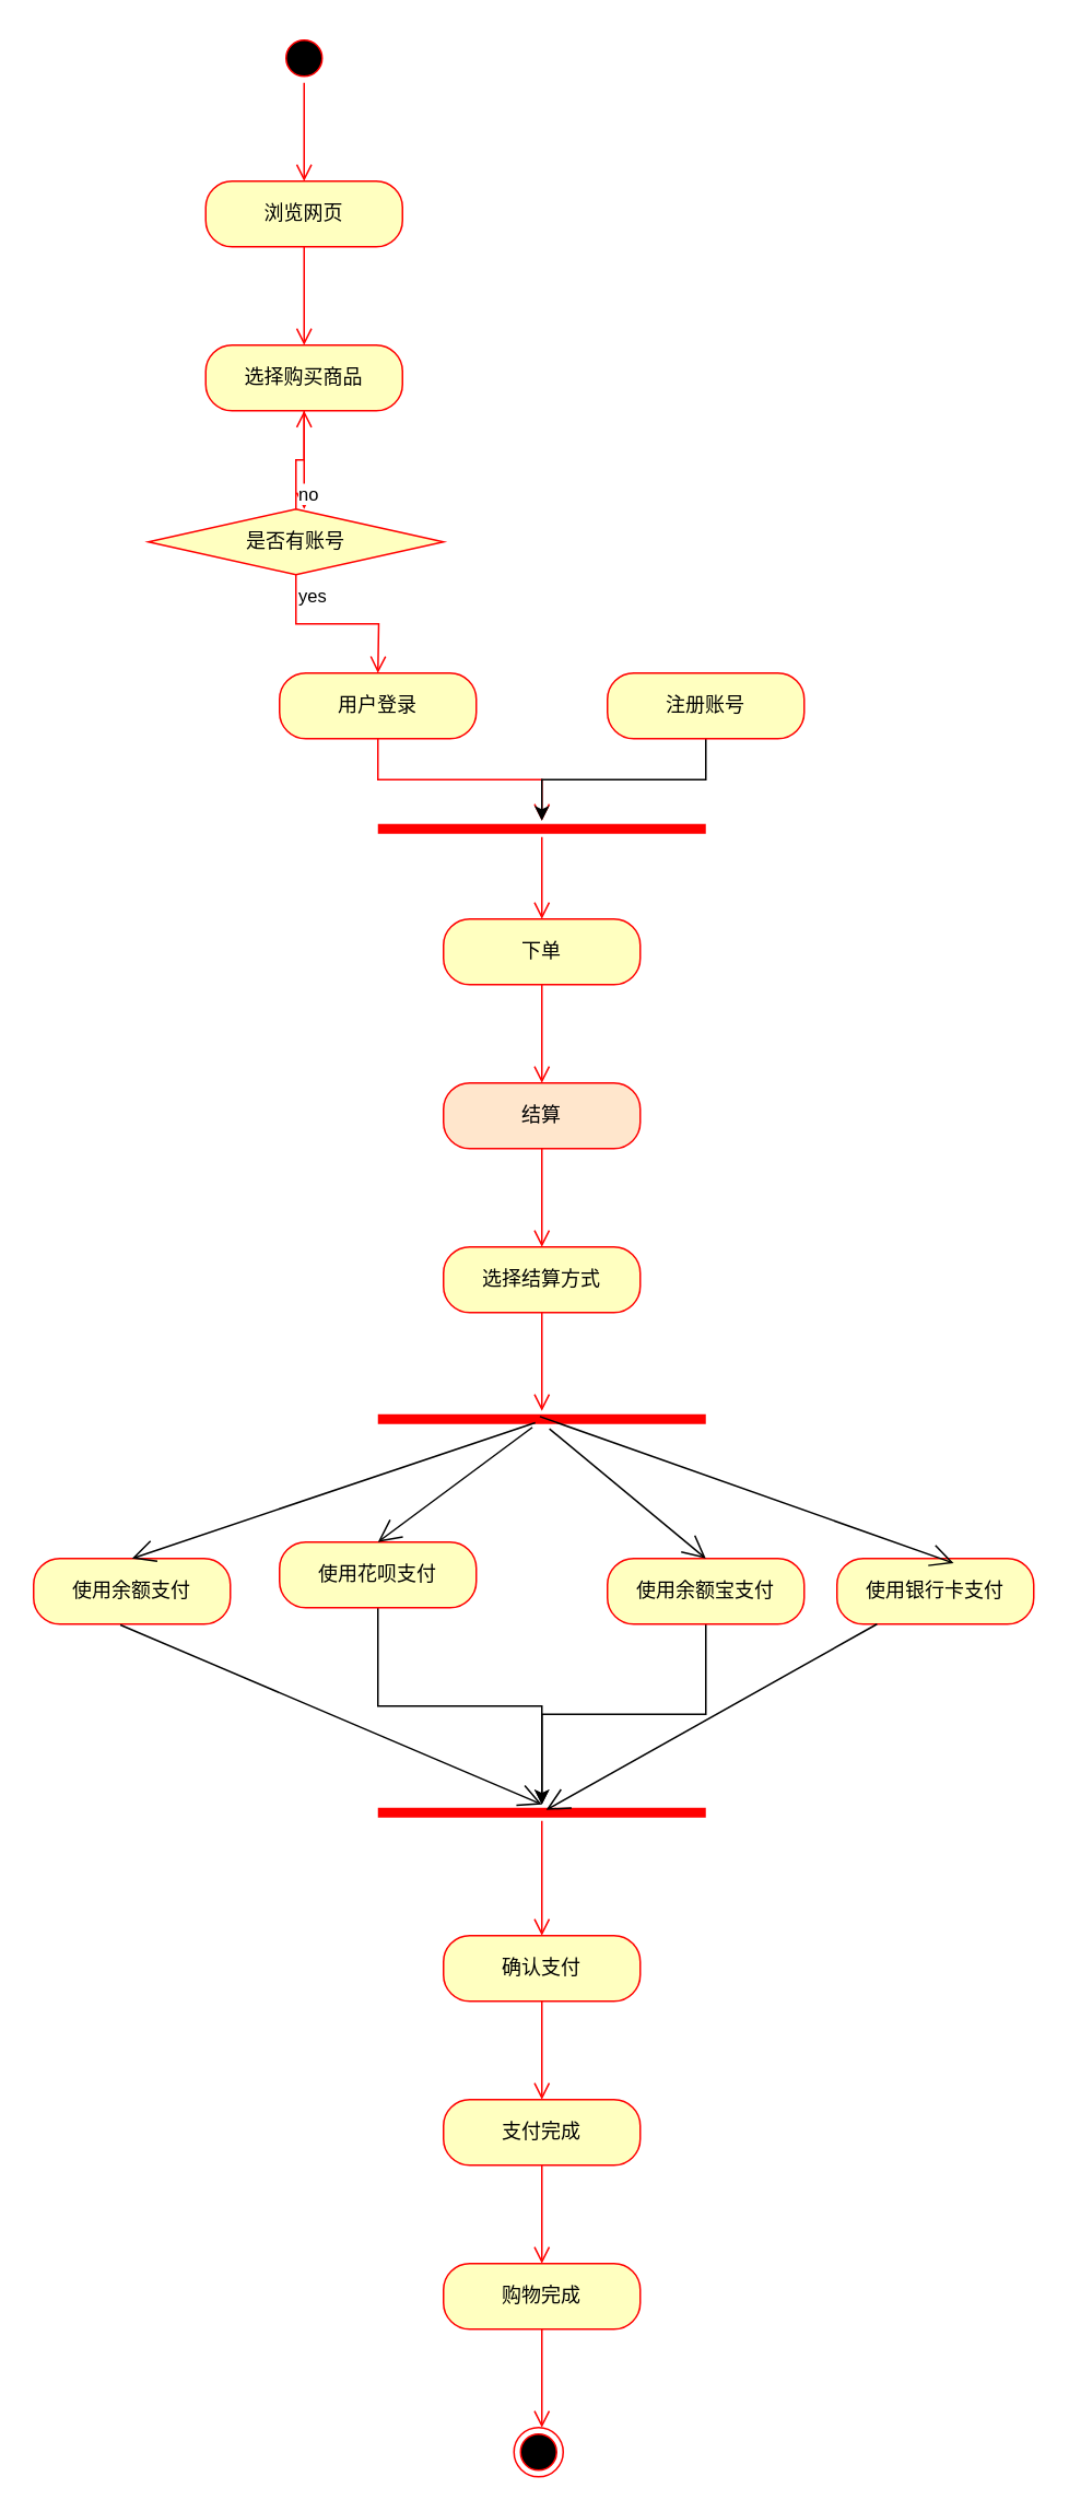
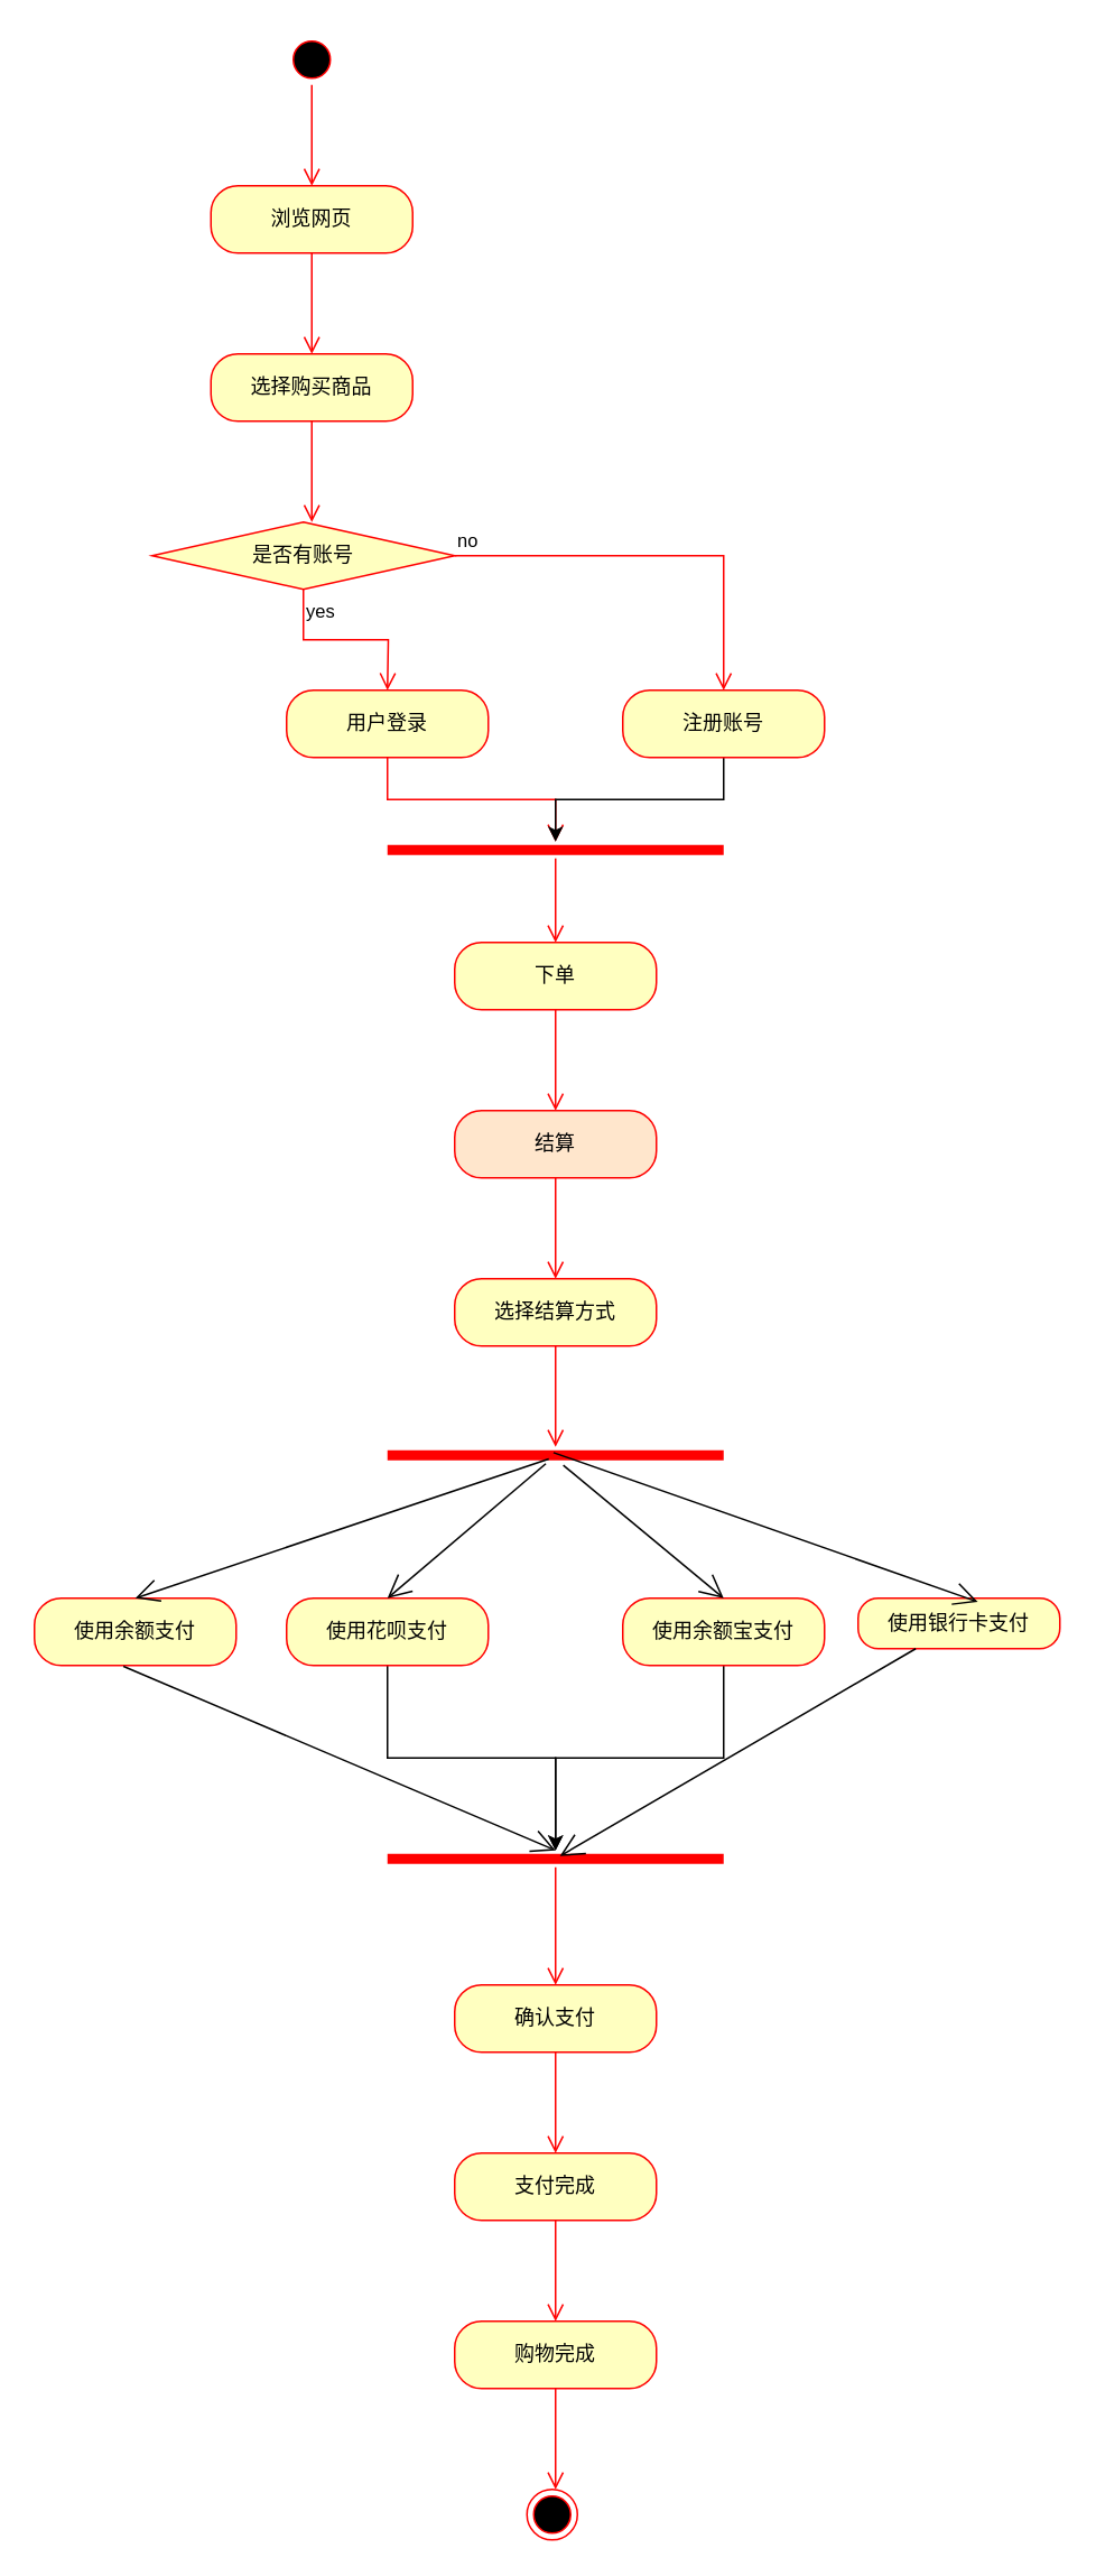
- <mxCell id="9" value="no" style="edgeStyle=orthogonalEdgeStyle;html=1;align=left;verticalAlign=bottom;endArrow=open;endSize=8;strokeColor=#ff0000;rounded=0;" edge="1" source="8" parent="1" target="6"><mxGeometry x="-1" relative="1" as="geometry"><mxPoint x="370" y="330" as="targetPoint" /></mxGeometry></mxCell>
+ <mxCell id="9" value="no" style="edgeStyle=orthogonalEdgeStyle;html=1;align=left;verticalAlign=bottom;endArrow=open;endSize=8;strokeColor=#ff0000;rounded=0;entryX=0.5;entryY=0;entryDx=0;entryDy=0;" edge="1" source="8" parent="1" target="14"><mxGeometry x="-1" relative="1" as="geometry"><mxPoint x="370" y="330" as="targetPoint" /></mxGeometry></mxCell>
- <mxCell id="27" value="使用花呗支付" style="rounded=1;whiteSpace=wrap;html=1;arcSize=40;fontColor=#000000;fillColor=#ffffc0;strokeColor=#ff0000;" vertex="1" parent="1"><mxGeometry x="170" y="940" width="120" height="40" as="geometry" /></mxCell>
+ <mxCell id="27" value="使用花呗支付" style="rounded=1;whiteSpace=wrap;html=1;arcSize=40;fontColor=#000000;fillColor=#ffffc0;strokeColor=#ff0000;" vertex="1" parent="1"><mxGeometry x="170" y="950" width="120" height="40" as="geometry" /></mxCell>
- <mxCell id="29" value="使用银行卡支付" style="rounded=1;whiteSpace=wrap;html=1;arcSize=40;fontColor=#000000;fillColor=#ffffc0;strokeColor=#ff0000;" vertex="1" parent="1"><mxGeometry x="510" y="950" width="120" height="40" as="geometry" /></mxCell>
+ <mxCell id="29" value="使用银行卡支付" style="rounded=1;whiteSpace=wrap;html=1;arcSize=40;fontColor=#000000;fillColor=#ffffc0;strokeColor=#ff0000;" vertex="1" parent="1"><mxGeometry x="510" y="950" width="120" height="30" as="geometry" /></mxCell>
